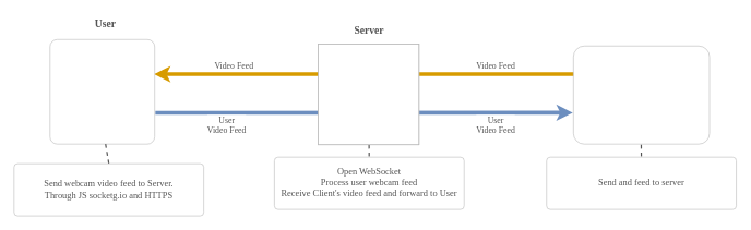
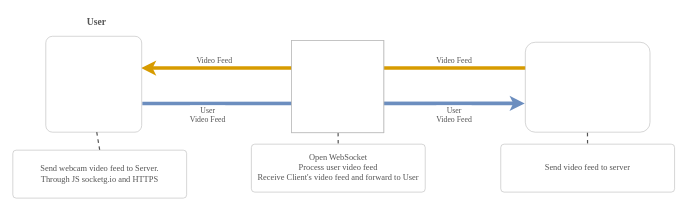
- <mxCell id="18" value="Server" style="text;html=1;strokeColor=none;fillColor=none;align=center;verticalAlign=middle;whiteSpace=wrap;rounded=0;shadow=0;glass=0;sketch=0;fontColor=#545454;fontFamily=Verdana;fontSize=16;fontStyle=1" vertex="1" parent="1"><mxGeometry x="493" y="30" width="140" height="30" as="geometry" /></mxCell>
- <mxCell id="22" value="Open WebSocket&lt;br&gt;Process user webcam feed&lt;br&gt;Receive Client's video feed and forward to User" style="rounded=1;html=1;shadow=0;glass=0;sketch=0;fontColor=#545454;strokeColor=#BABABA;strokeWidth=1;fillColor=default;arcSize=7;fontFamily=Verdana;fontSize=14;align=center;spacing=1;whiteSpace=wrap;" vertex="1" parent="1"><mxGeometry x="418" y="240" width="290" height="80" as="geometry" /></mxCell>
+ <mxCell id="22" value="Open WebSocket&lt;br&gt;Process user video feed&lt;br&gt;Receive Client's video feed and forward to User" style="rounded=1;html=1;shadow=0;glass=0;sketch=0;fontColor=#545454;strokeColor=#BABABA;strokeWidth=1;fillColor=default;arcSize=7;fontFamily=Verdana;fontSize=14;align=center;spacing=1;whiteSpace=wrap;" vertex="1" parent="1"><mxGeometry x="418" y="240" width="290" height="80" as="geometry" /></mxCell>
- <mxCell id="23" value="Send and feed to server" style="rounded=1;html=1;shadow=0;glass=0;sketch=0;fontColor=#545454;strokeColor=#BABABA;strokeWidth=1;fillColor=default;arcSize=7;fontFamily=Verdana;fontSize=14;align=center;spacing=1;whiteSpace=wrap;" vertex="1" parent="1"><mxGeometry x="834" y="240" width="290" height="80" as="geometry" /></mxCell>
+ <mxCell id="23" value="Send video feed to server" style="rounded=1;html=1;shadow=0;glass=0;sketch=0;fontColor=#545454;strokeColor=#BABABA;strokeWidth=1;fillColor=default;arcSize=7;fontFamily=Verdana;fontSize=14;align=center;spacing=1;whiteSpace=wrap;" vertex="1" parent="1"><mxGeometry x="834" y="240" width="290" height="80" as="geometry" /></mxCell>
